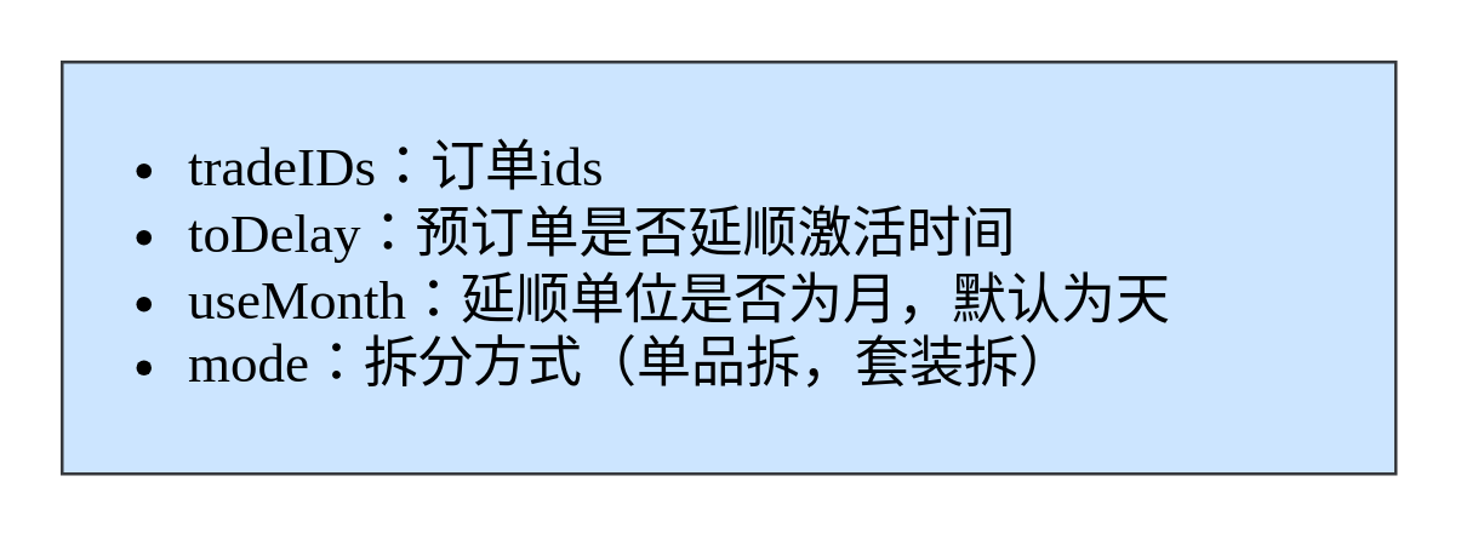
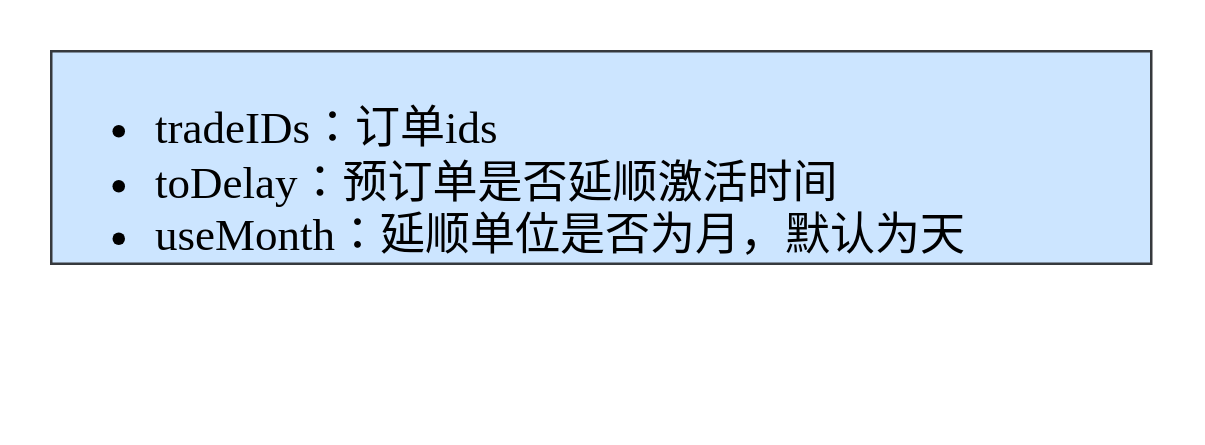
- <mxCell id="2" value="&lt;ul style=&quot;font-size: 18px&quot;&gt;&lt;li&gt;tradeIDs：订单ids&lt;/li&gt;&lt;li&gt;toDelay：预订单是否延顺激活时间&lt;/li&gt;&lt;li&gt;useMonth：延顺单位是否为月，默认为天&lt;/li&gt;&lt;li&gt;mode：拆分方式（单品拆，套装拆）&lt;/li&gt;&lt;/ul&gt;" style="text;strokeColor=#36393d;fillColor=#cce5ff;html=1;whiteSpace=wrap;verticalAlign=middle;overflow=hidden;hachureGap=4;fontFamily=Architects Daughter;fontSource=https%3A%2F%2Ffonts.googleapis.com%2Fcss%3Ffamily%3DArchitects%2BDaughter;" vertex="1" parent="1"><mxGeometry x="20" y="20" width="440" height="136" as="geometry" /></mxCell>
+ <mxCell id="2" value="&lt;ul style=&quot;font-size: 18px&quot;&gt;&lt;li&gt;tradeIDs：订单ids&lt;/li&gt;&lt;li&gt;toDelay：预订单是否延顺激活时间&lt;/li&gt;&lt;li&gt;useMonth：延顺单位是否为月，默认为天&lt;/li&gt;&lt;li&gt;mode：拆分方式（单品拆，套装拆）&lt;/li&gt;&lt;/ul&gt;" style="text;strokeColor=#36393d;fillColor=#cce5ff;html=1;whiteSpace=wrap;verticalAlign=middle;overflow=hidden;hachureGap=4;fontFamily=Architects Daughter;fontSource=https%3A%2F%2Ffonts.googleapis.com%2Fcss%3Ffamily%3DArchitects%2BDaughter;" vertex="1" parent="1"><mxGeometry x="20" y="20" width="440" height="85" as="geometry" /></mxCell>
